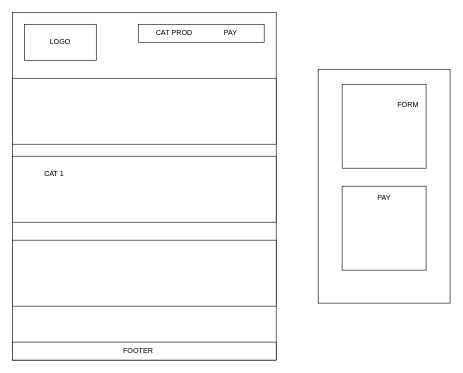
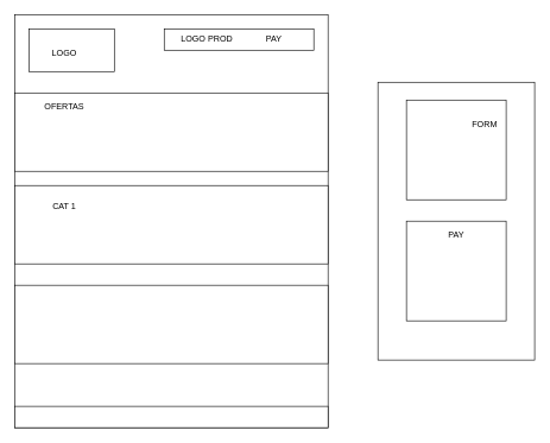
- <mxCell id="14" value="CAT PROD" style="text;html=1;strokeColor=none;fillColor=none;align=center;verticalAlign=middle;whiteSpace=wrap;rounded=0;" vertex="1" parent="1"><mxGeometry x="250" y="45" width="80" height="20" as="geometry" /></mxCell>
+ <mxCell id="14" value="LOGO PROD" style="text;html=1;strokeColor=none;fillColor=none;align=center;verticalAlign=middle;whiteSpace=wrap;rounded=0;" vertex="1" parent="1"><mxGeometry x="250" y="45" width="80" height="20" as="geometry" /></mxCell>
- <mxCell id="16" value="LOGO" style="text;html=1;strokeColor=none;fillColor=none;align=center;verticalAlign=middle;whiteSpace=wrap;rounded=0;" vertex="1" parent="1"><mxGeometry x="60" y="60" width="80" height="20" as="geometry" /></mxCell>
+ <mxCell id="16" value="LOGO" style="text;html=1;strokeColor=none;fillColor=none;align=center;verticalAlign=middle;whiteSpace=wrap;rounded=0;" vertex="1" parent="1"><mxGeometry x="50" y="65" width="80" height="20" as="geometry" /></mxCell>
+ <mxCell id="17" value="OFERTAS" style="text;html=1;strokeColor=none;fillColor=none;align=center;verticalAlign=middle;whiteSpace=wrap;rounded=0;" vertex="1" parent="1"><mxGeometry x="50" y="140" width="80" height="20" as="geometry" /></mxCell>
- <mxCell id="19" value="FOOTER" style="text;html=1;strokeColor=none;fillColor=none;align=center;verticalAlign=middle;whiteSpace=wrap;rounded=0;" vertex="1" parent="1"><mxGeometry x="190" y="575" width="80" height="20" as="geometry" /></mxCell>
